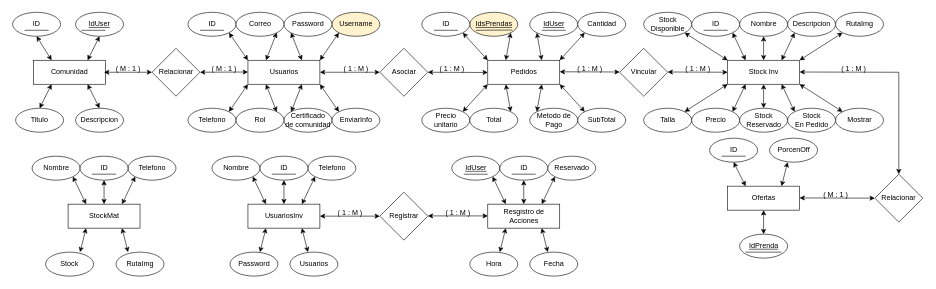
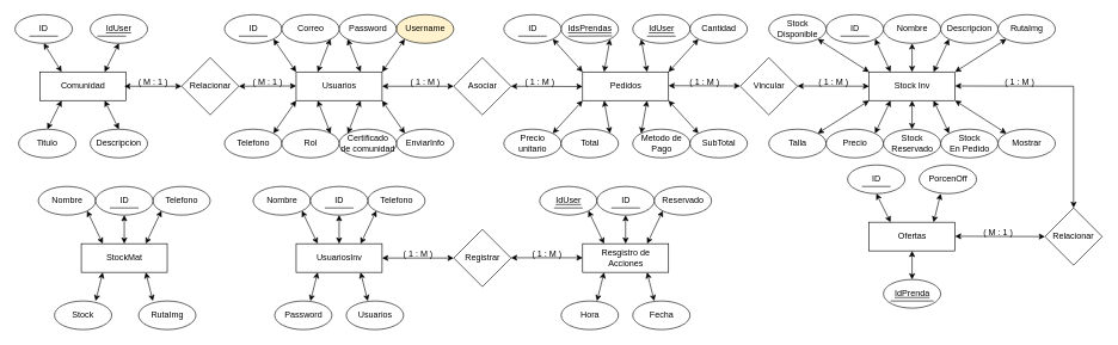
- <mxCell id="38" value="&lt;u&gt;IdsPrendas&lt;/u&gt;" style="ellipse;whiteSpace=wrap;html=1;fillColor=#fff2cc;" parent="1" vertex="1"><mxGeometry x="782.5" y="20" width="80" height="40" as="geometry" /></mxCell>
+ <mxCell id="38" value="&lt;u&gt;IdsPrendas&lt;/u&gt;" style="ellipse;whiteSpace=wrap;html=1;" parent="1" vertex="1"><mxGeometry x="782.5" y="20" width="80" height="40" as="geometry" /></mxCell>
